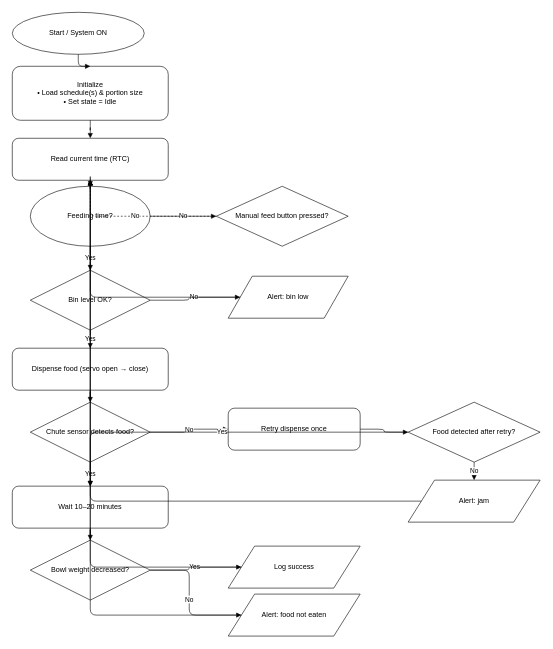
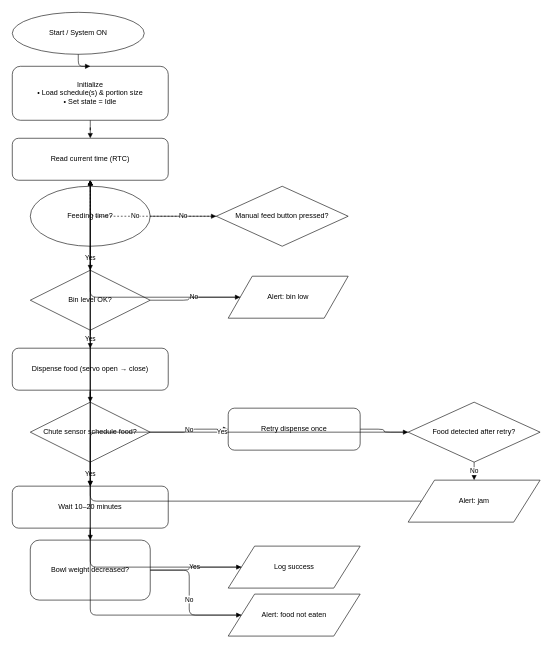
- <mxCell id="20" style="edgeStyle=orthogonalEdgeStyle;rounded=1;orthogonalLoop=1;jettySize=auto;html=1;endArrow=block;" edge="1" parent="1" source="4" target="5"><mxGeometry relative="1" as="geometry" /></mxCell>
- <mxCell id="10" value="Chute sensor detects food?" style="rhombus;whiteSpace=wrap;html=1;" vertex="1" parent="1"><mxGeometry x="50" y="670" width="200" height="100" as="geometry" /></mxCell>
+ <mxCell id="10" value="Chute sensor schedule food?" style="rhombus;whiteSpace=wrap;html=1;" vertex="1" parent="1"><mxGeometry x="50" y="670" width="200" height="100" as="geometry" /></mxCell>
- <mxCell id="15" value="Bowl weight decreased?" style="rhombus;whiteSpace=wrap;html=1;" vertex="1" parent="1"><mxGeometry x="50" y="900" width="200" height="100" as="geometry" /></mxCell>
+ <mxCell id="15" value="Bowl weight decreased?" style="whiteSpace=wrap;html=1;rounded=1;" vertex="1" parent="1"><mxGeometry x="50" y="900" width="200" height="100" as="geometry" /></mxCell>
